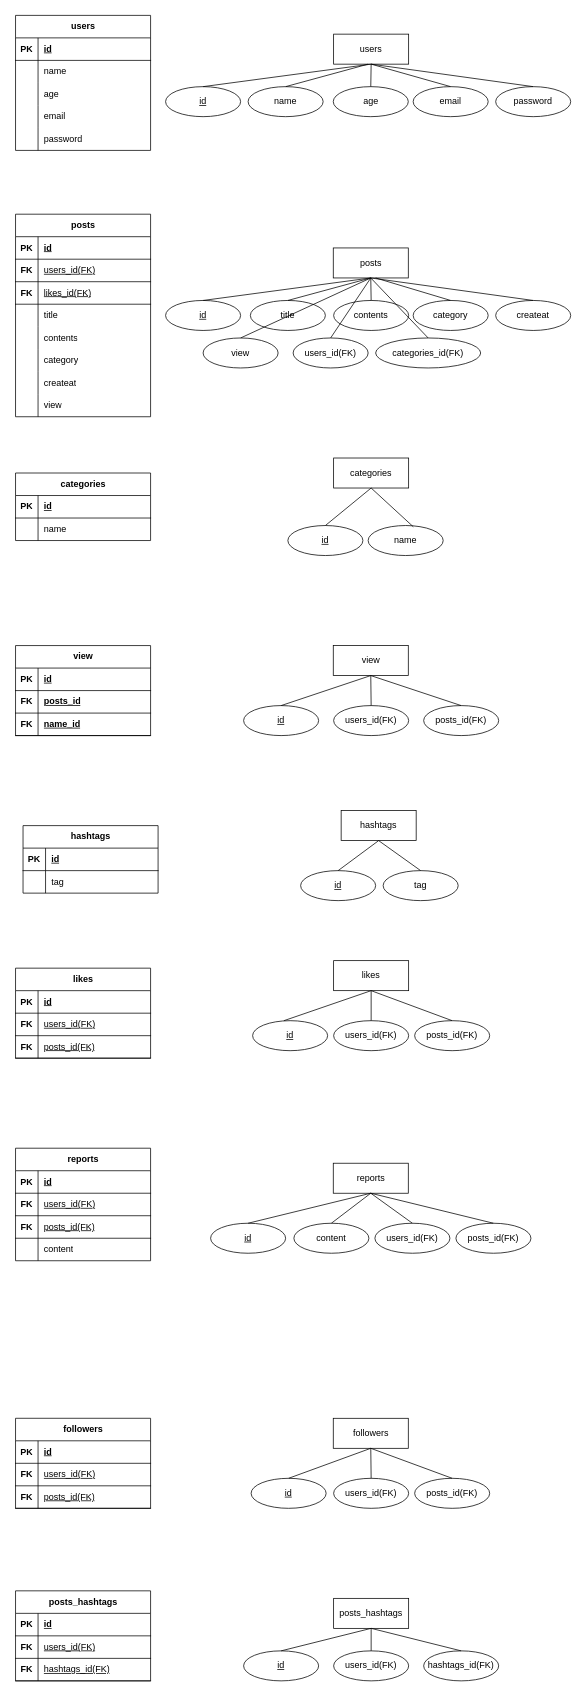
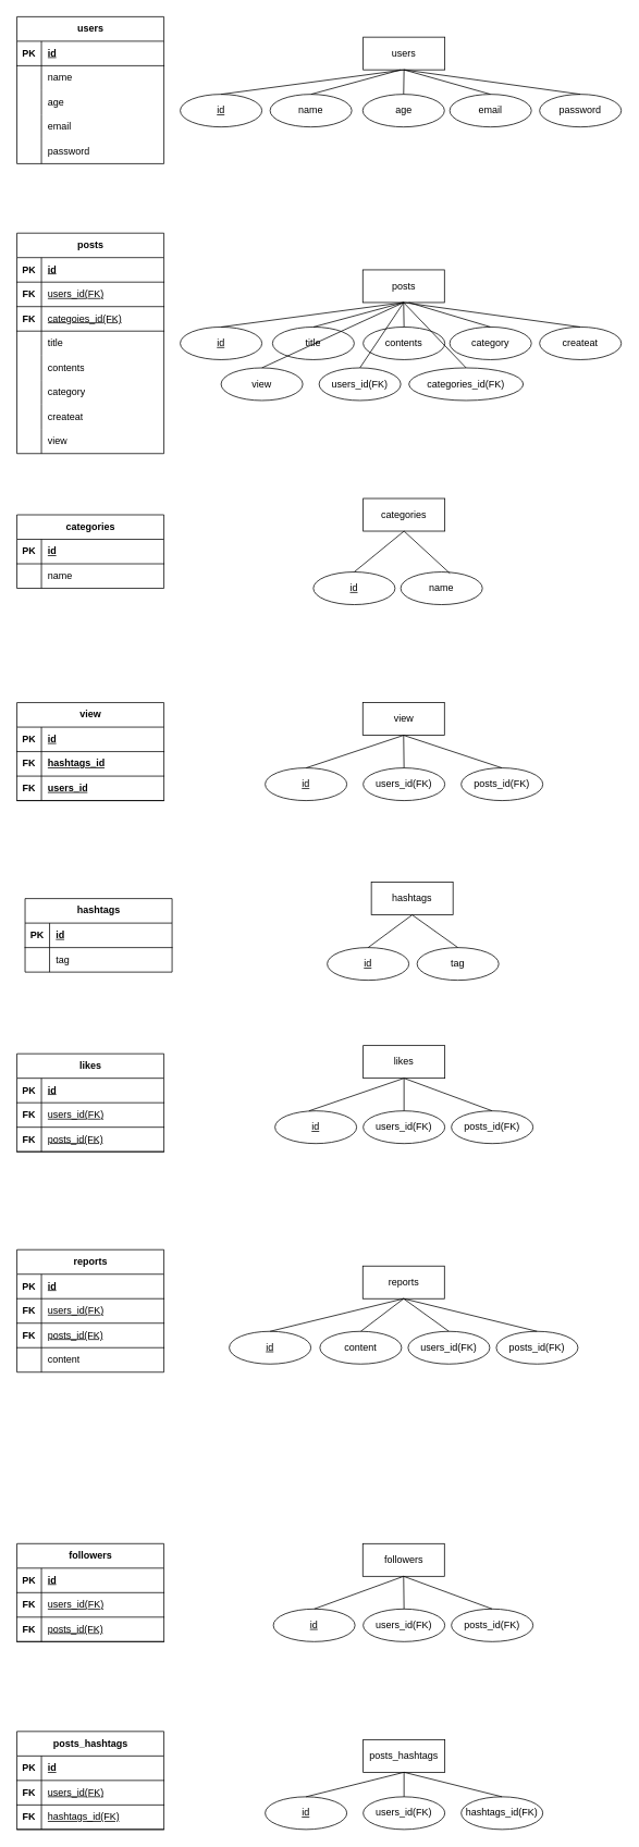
- <mxCell id="47" value="&lt;span style=&quot;font-weight: 400;&quot;&gt;likes_id(FK)&lt;/span&gt;" style="shape=partialRectangle;connectable=0;fillColor=none;top=0;left=0;bottom=0;right=0;align=left;spacingLeft=6;fontStyle=5;overflow=hidden;whiteSpace=wrap;html=1;" vertex="1" parent="45"><mxGeometry x="30" width="150" height="30" as="geometry"><mxRectangle width="150" height="30" as="alternateBounds" /></mxGeometry></mxCell>
+ <mxCell id="47" value="&lt;span style=&quot;font-weight: 400;&quot;&gt;categoies_id(FK)&lt;/span&gt;" style="shape=partialRectangle;connectable=0;fillColor=none;top=0;left=0;bottom=0;right=0;align=left;spacingLeft=6;fontStyle=5;overflow=hidden;whiteSpace=wrap;html=1;" vertex="1" parent="45"><mxGeometry x="30" width="150" height="30" as="geometry"><mxRectangle width="150" height="30" as="alternateBounds" /></mxGeometry></mxCell>
- <mxCell id="96" value="posts_id" style="shape=partialRectangle;connectable=0;fillColor=none;top=0;left=0;bottom=0;right=0;align=left;spacingLeft=6;fontStyle=5;overflow=hidden;whiteSpace=wrap;html=1;" vertex="1" parent="94"><mxGeometry x="30" width="150" height="30" as="geometry"><mxRectangle width="150" height="30" as="alternateBounds" /></mxGeometry></mxCell>
+ <mxCell id="96" value="hashtags_id" style="shape=partialRectangle;connectable=0;fillColor=none;top=0;left=0;bottom=0;right=0;align=left;spacingLeft=6;fontStyle=5;overflow=hidden;whiteSpace=wrap;html=1;" vertex="1" parent="94"><mxGeometry x="30" width="150" height="30" as="geometry"><mxRectangle width="150" height="30" as="alternateBounds" /></mxGeometry></mxCell>
- <mxCell id="99" value="name_id" style="shape=partialRectangle;connectable=0;fillColor=none;top=0;left=0;bottom=0;right=0;align=left;spacingLeft=6;fontStyle=5;overflow=hidden;whiteSpace=wrap;html=1;" vertex="1" parent="97"><mxGeometry x="30" width="150" height="30" as="geometry"><mxRectangle width="150" height="30" as="alternateBounds" /></mxGeometry></mxCell>
+ <mxCell id="99" value="users_id" style="shape=partialRectangle;connectable=0;fillColor=none;top=0;left=0;bottom=0;right=0;align=left;spacingLeft=6;fontStyle=5;overflow=hidden;whiteSpace=wrap;html=1;" vertex="1" parent="97"><mxGeometry x="30" width="150" height="30" as="geometry"><mxRectangle width="150" height="30" as="alternateBounds" /></mxGeometry></mxCell>
